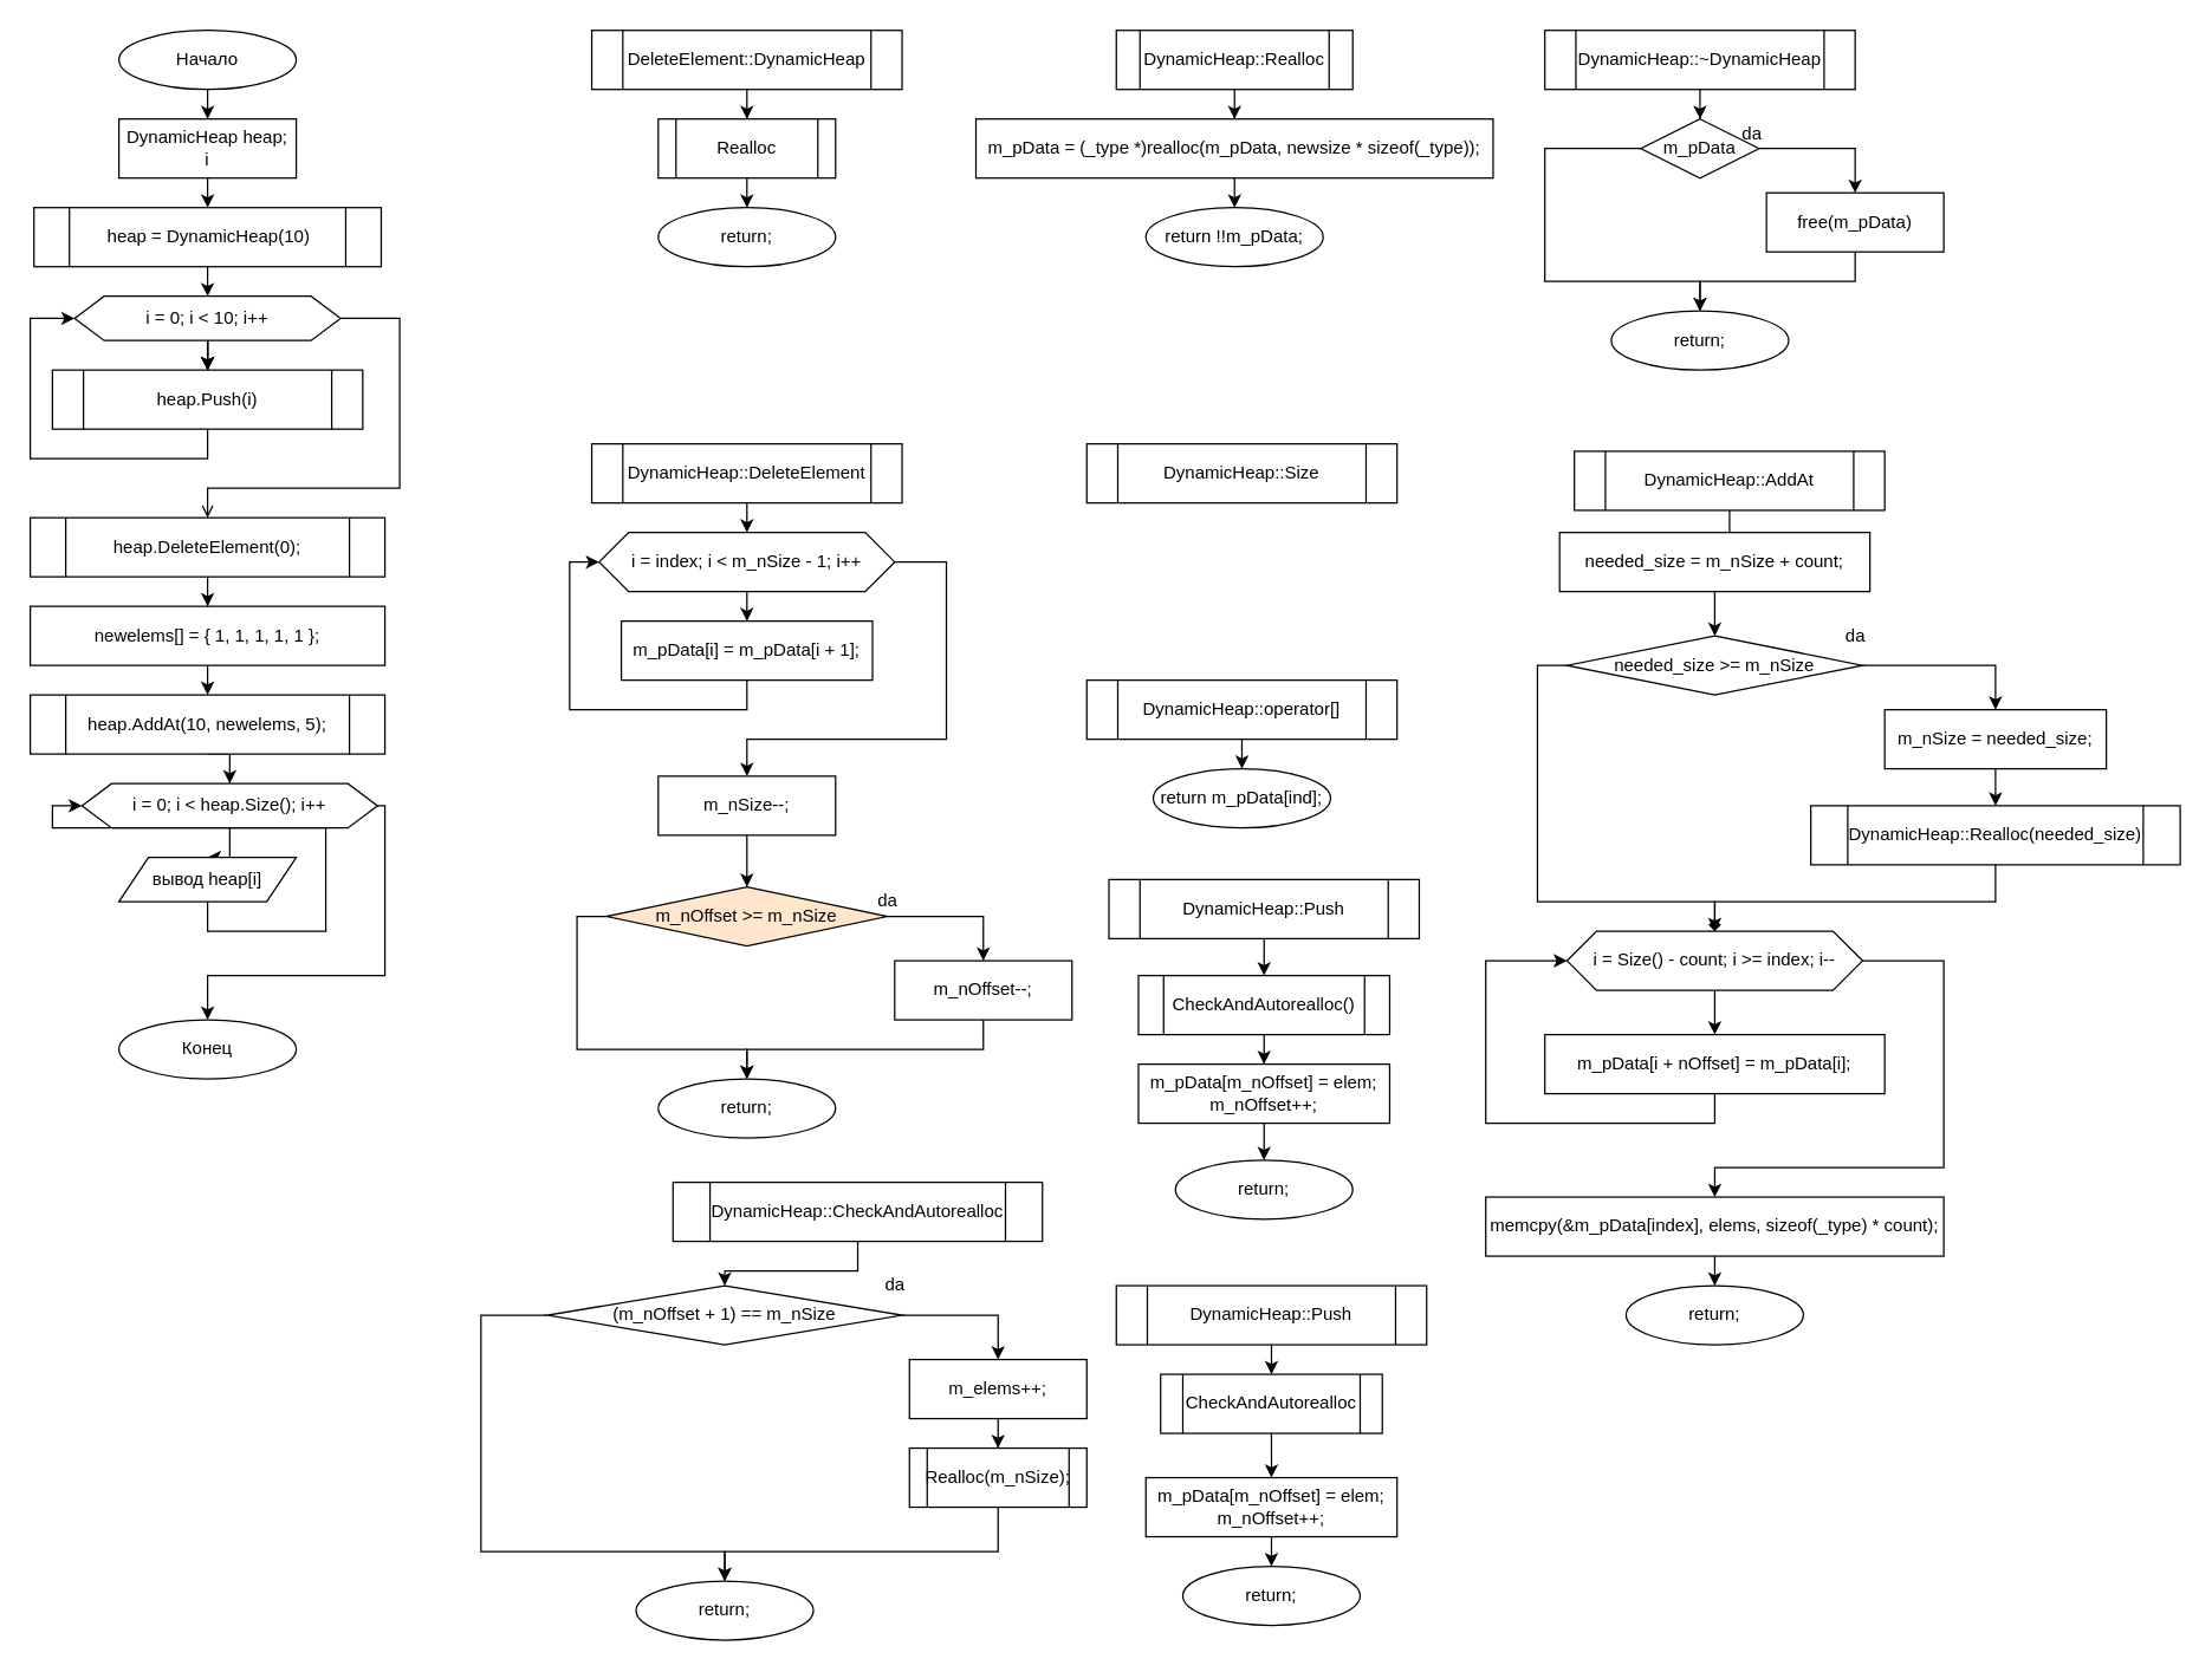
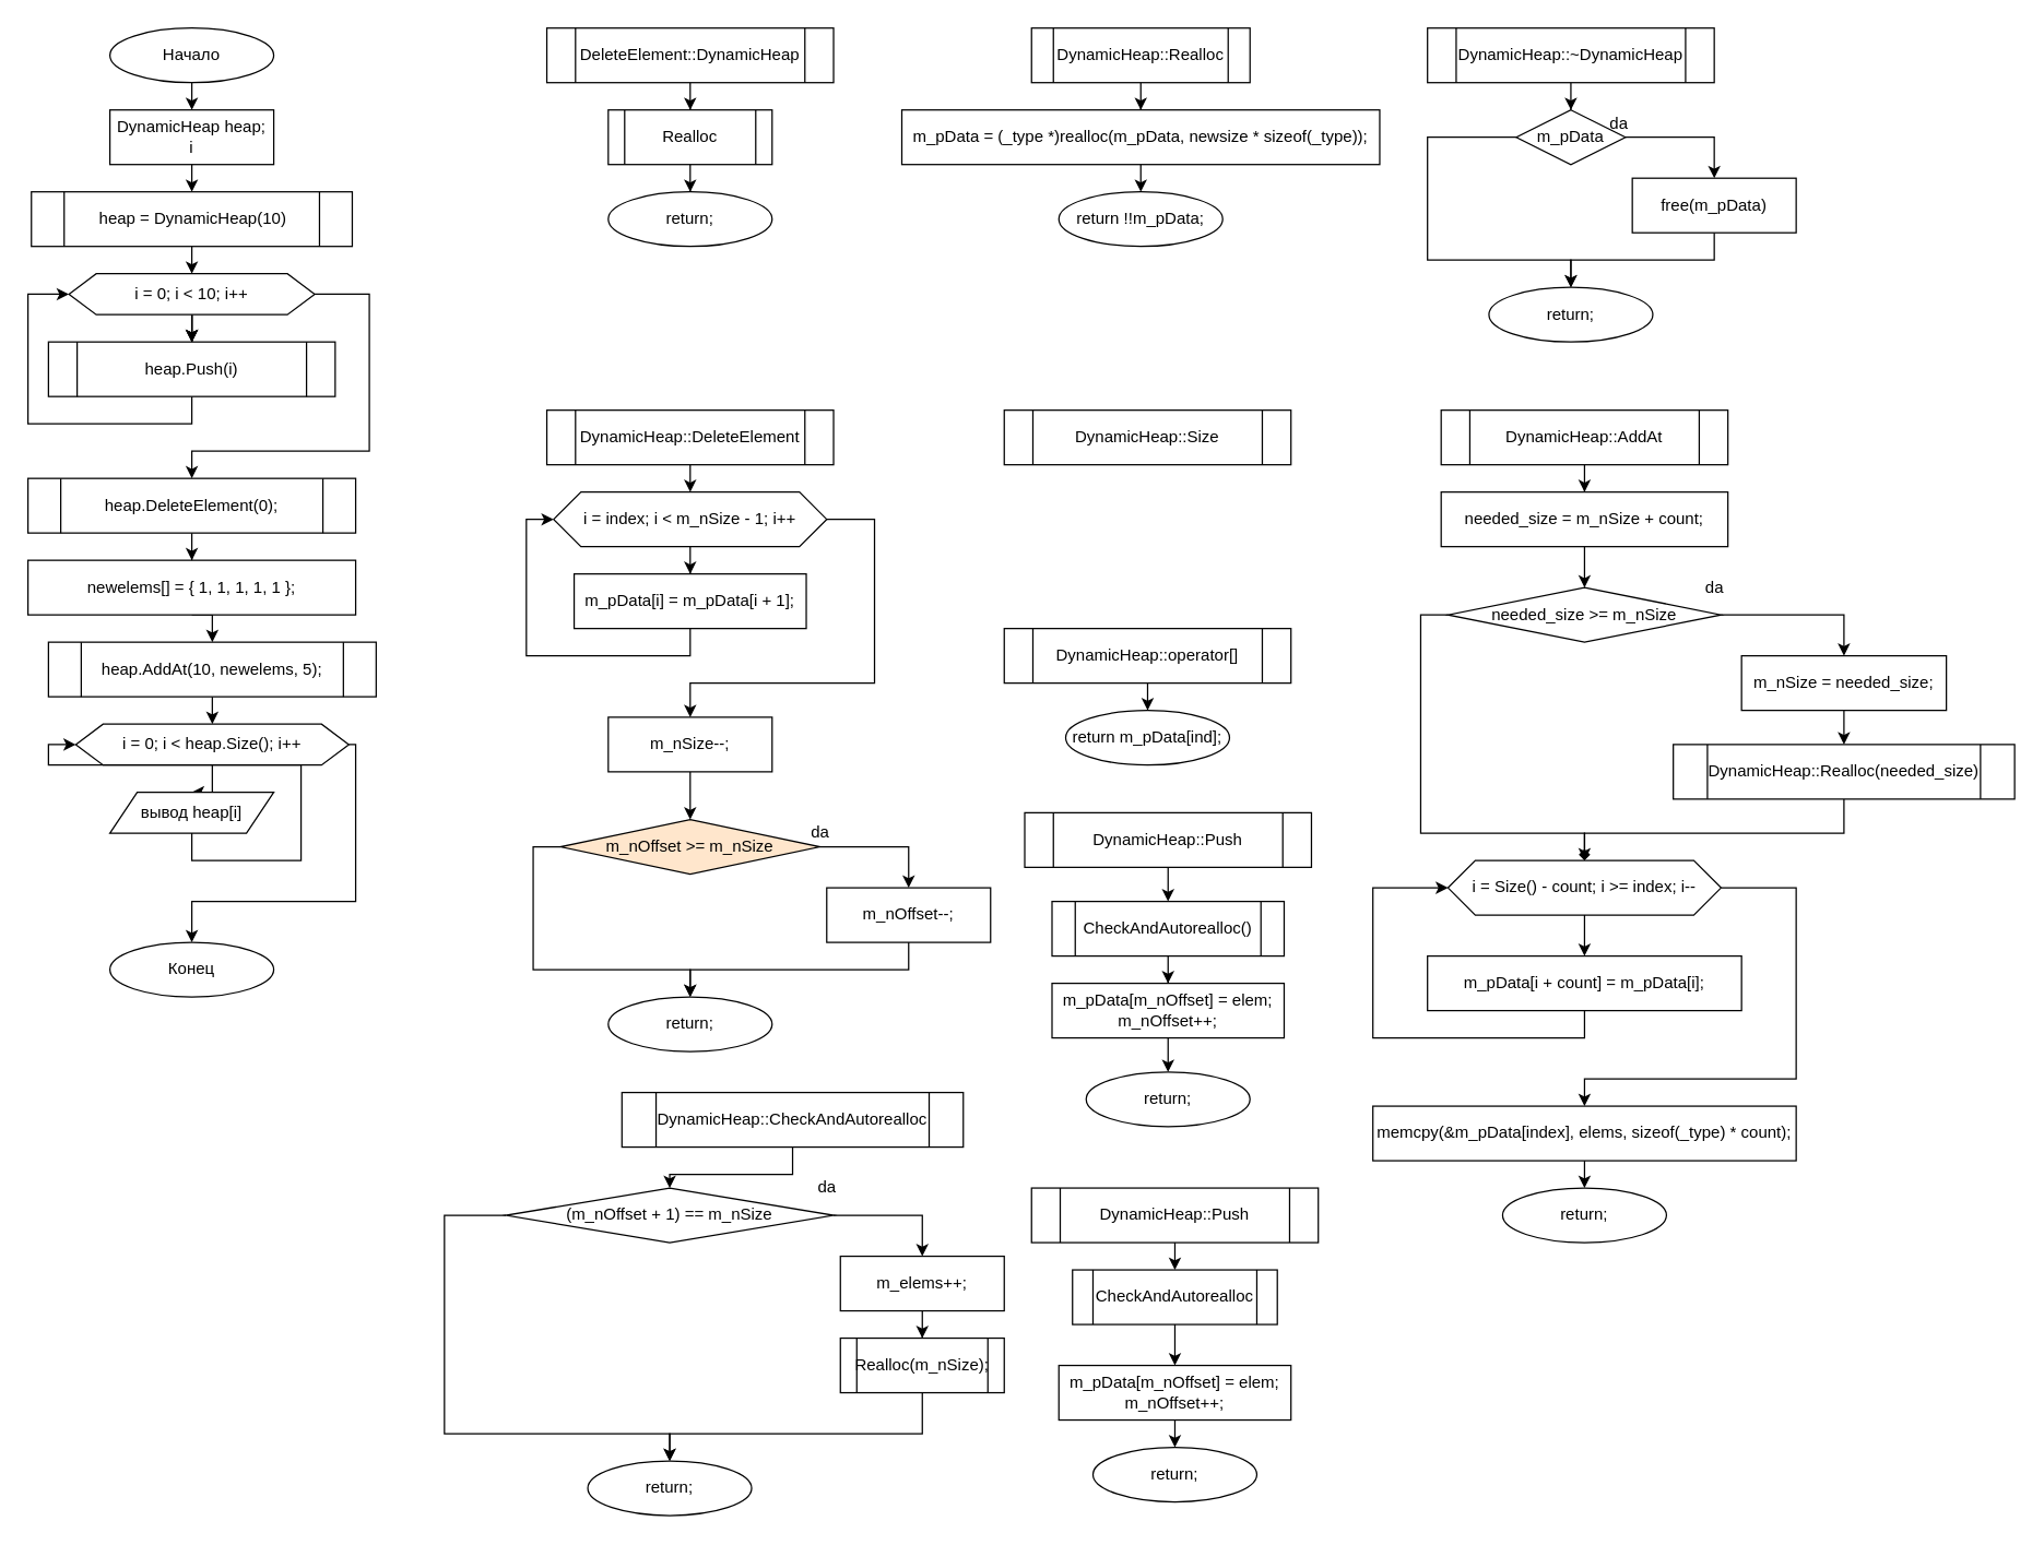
- <mxCell id="67" value="&lt;span&gt;DynamicHeap::&lt;/span&gt;AddAt" style="shape=process;whiteSpace=wrap;html=1;backgroundOutline=1;" vertex="1" parent="1"><mxGeometry x="1065" y="305" width="210" height="40" as="geometry" /></mxCell>
+ <mxCell id="67" value="&lt;span&gt;DynamicHeap::&lt;/span&gt;AddAt" style="shape=process;whiteSpace=wrap;html=1;backgroundOutline=1;" vertex="1" parent="1"><mxGeometry x="1055" y="300" width="210" height="40" as="geometry" /></mxCell>
- <mxCell id="94" style="edgeStyle=orthogonalEdgeStyle;rounded=0;orthogonalLoop=1;jettySize=auto;html=1;exitX=1;exitY=0.5;exitDx=0;exitDy=0;entryX=0.5;entryY=0;entryDx=0;entryDy=0;endArrow=open;" edge="1" parent="1" source="95" target="99"><mxGeometry relative="1" as="geometry"><Array as="points"><mxPoint x="270" y="215" /><mxPoint x="270" y="330" /><mxPoint x="140" y="330" /></Array></mxGeometry></mxCell>
+ <mxCell id="94" style="edgeStyle=orthogonalEdgeStyle;rounded=0;orthogonalLoop=1;jettySize=auto;html=1;exitX=1;exitY=0.5;exitDx=0;exitDy=0;entryX=0.5;entryY=0;entryDx=0;entryDy=0;" edge="1" parent="1" source="95" target="99"><mxGeometry relative="1" as="geometry"><Array as="points"><mxPoint x="270" y="215" /><mxPoint x="270" y="330" /><mxPoint x="140" y="330" /></Array></mxGeometry></mxCell>
- <mxCell id="103" value="heap.AddAt(10, newelems, 5);" style="shape=process;whiteSpace=wrap;html=1;backgroundOutline=1;" vertex="1" parent="1"><mxGeometry x="20" y="470" width="240" height="40" as="geometry" /></mxCell>
+ <mxCell id="103" value="heap.AddAt(10, newelems, 5);" style="shape=process;whiteSpace=wrap;html=1;backgroundOutline=1;" vertex="1" parent="1"><mxGeometry x="35" y="470" width="240" height="40" as="geometry" /></mxCell>
- <mxCell id="82" value="m_pData[i + nOffset] = m_pData[i];" style="whiteSpace=wrap;html=1;" vertex="1" parent="1"><mxGeometry x="1045" y="700" width="230" height="40" as="geometry" /></mxCell>
+ <mxCell id="82" value="m_pData[i + count] = m_pData[i];" style="whiteSpace=wrap;html=1;" vertex="1" parent="1"><mxGeometry x="1045" y="700" width="230" height="40" as="geometry" /></mxCell>
